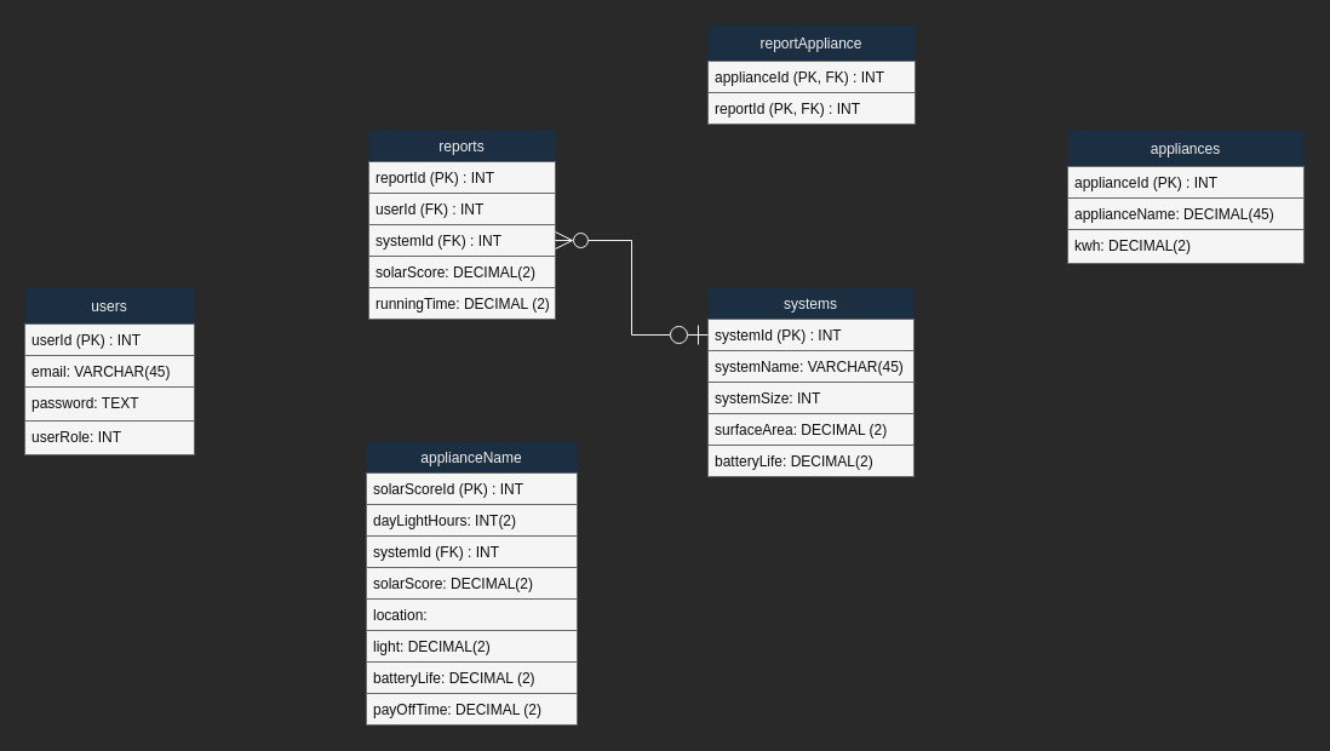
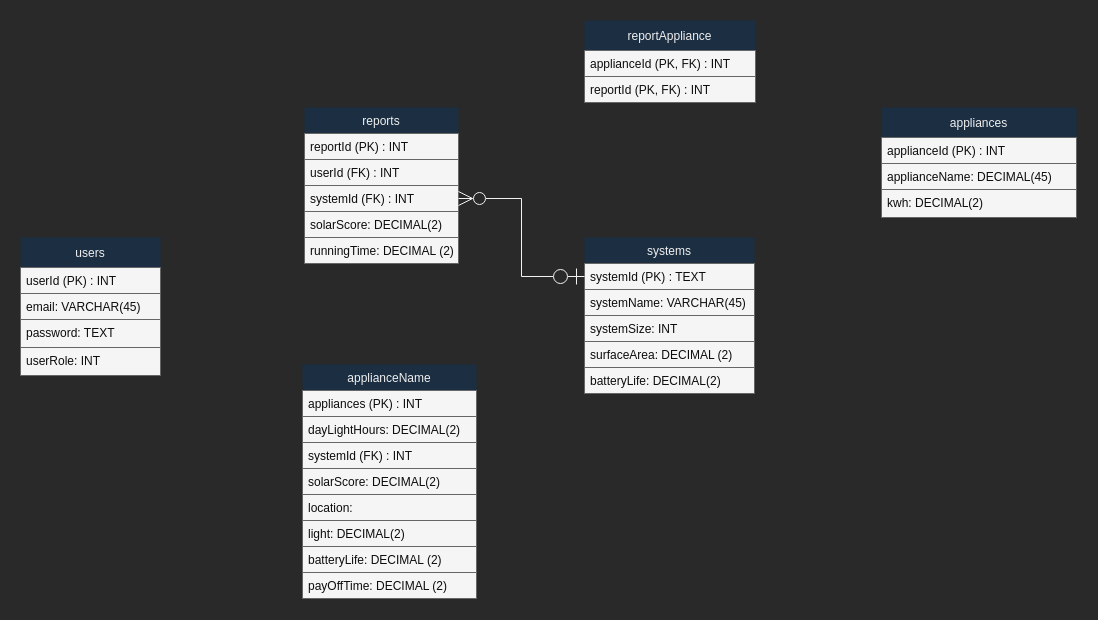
- <mxCell id="8" value="systemId (PK) : INT" style="text;strokeColor=#666666;fillColor=#f5f5f5;align=left;verticalAlign=top;spacingLeft=4;spacingRight=4;overflow=hidden;rotatable=0;points=[[0,0.5],[1,0.5]];portConstraint=eastwest;gradientColor=none;fontColor=#0d0d0d;rounded=0;" parent="7" vertex="1"><mxGeometry y="26" width="170" height="26" as="geometry" /></mxCell>
+ <mxCell id="8" value="systemId (PK) : TEXT" style="text;strokeColor=#666666;fillColor=#f5f5f5;align=left;verticalAlign=top;spacingLeft=4;spacingRight=4;overflow=hidden;rotatable=0;points=[[0,0.5],[1,0.5]];portConstraint=eastwest;gradientColor=none;fontColor=#0d0d0d;rounded=0;" parent="7" vertex="1"><mxGeometry y="26" width="170" height="26" as="geometry" /></mxCell>
- <mxCell id="28" value="solarScoreId (PK) : INT" style="text;strokeColor=#666666;fillColor=#f5f5f5;align=left;verticalAlign=top;spacingLeft=4;spacingRight=4;overflow=hidden;rotatable=0;points=[[0,0.5],[1,0.5]];portConstraint=eastwest;gradientColor=none;fontColor=#0d0d0d;rounded=0;" vertex="1" parent="27"><mxGeometry y="26" width="174" height="26" as="geometry" /></mxCell>
+ <mxCell id="28" value="appliances (PK) : INT" style="text;strokeColor=#666666;fillColor=#f5f5f5;align=left;verticalAlign=top;spacingLeft=4;spacingRight=4;overflow=hidden;rotatable=0;points=[[0,0.5],[1,0.5]];portConstraint=eastwest;gradientColor=none;fontColor=#0d0d0d;rounded=0;" vertex="1" parent="27"><mxGeometry y="26" width="174" height="26" as="geometry" /></mxCell>
- <mxCell id="29" value="dayLightHours: INT(2)" style="text;strokeColor=#666666;fillColor=#f5f5f5;align=left;verticalAlign=top;spacingLeft=4;spacingRight=4;overflow=hidden;rotatable=0;points=[[0,0.5],[1,0.5]];portConstraint=eastwest;gradientColor=none;fontColor=#0d0d0d;rounded=0;" vertex="1" parent="27"><mxGeometry y="52" width="174" height="26" as="geometry" /></mxCell>
+ <mxCell id="29" value="dayLightHours: DECIMAL(2)" style="text;strokeColor=#666666;fillColor=#f5f5f5;align=left;verticalAlign=top;spacingLeft=4;spacingRight=4;overflow=hidden;rotatable=0;points=[[0,0.5],[1,0.5]];portConstraint=eastwest;gradientColor=none;fontColor=#0d0d0d;rounded=0;" vertex="1" parent="27"><mxGeometry y="52" width="174" height="26" as="geometry" /></mxCell>
